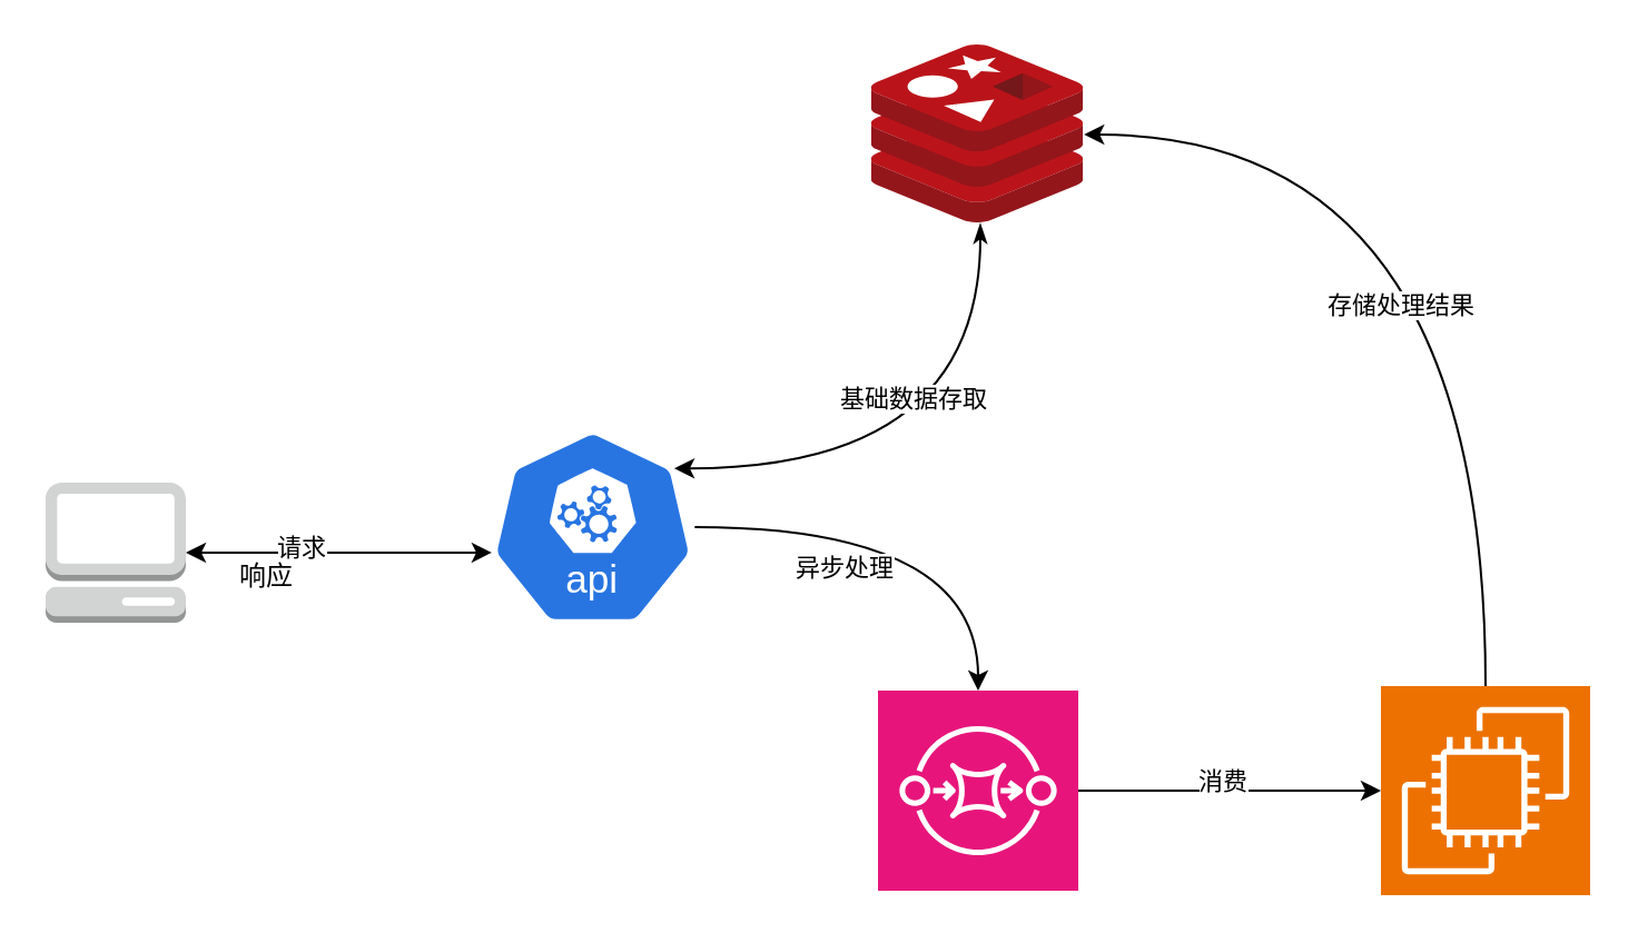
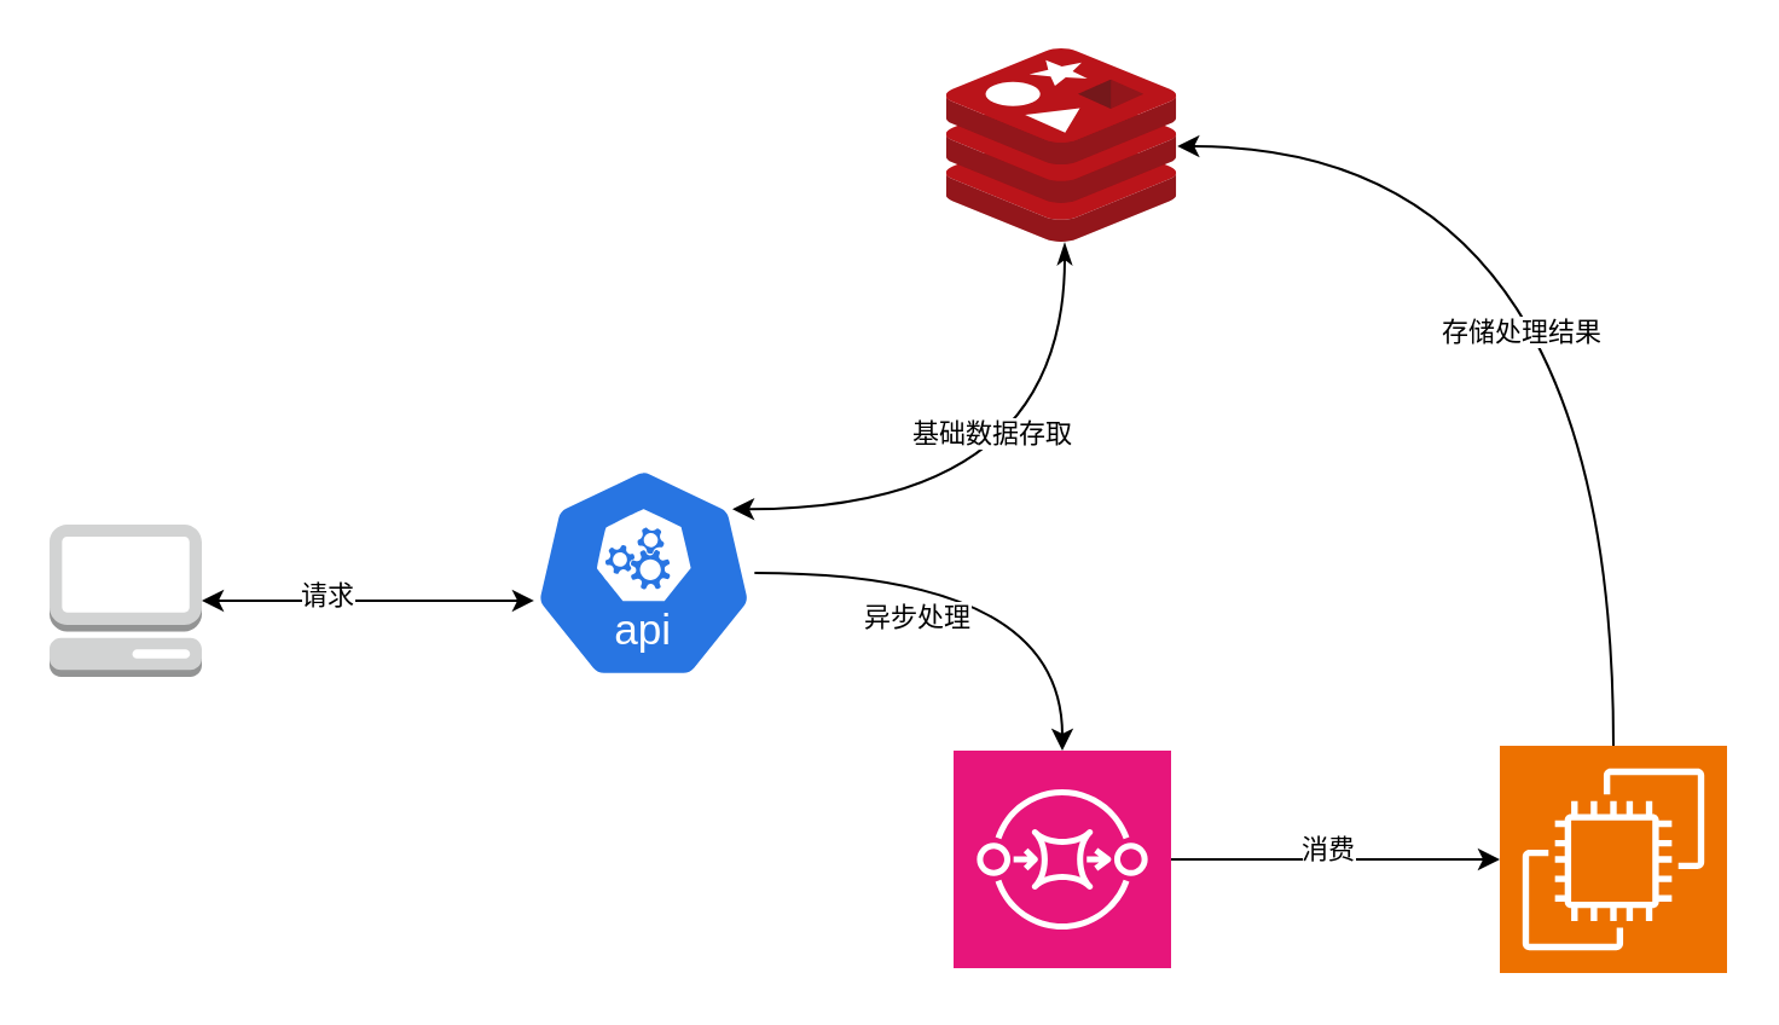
- <mxCell id="14" value="响应" style="text;html=1;align=center;verticalAlign=middle;resizable=0;points=[];autosize=1;strokeColor=none;fillColor=none;" vertex="1" parent="1"><mxGeometry x="94" y="244" width="50" height="30" as="geometry" /></mxCell>
